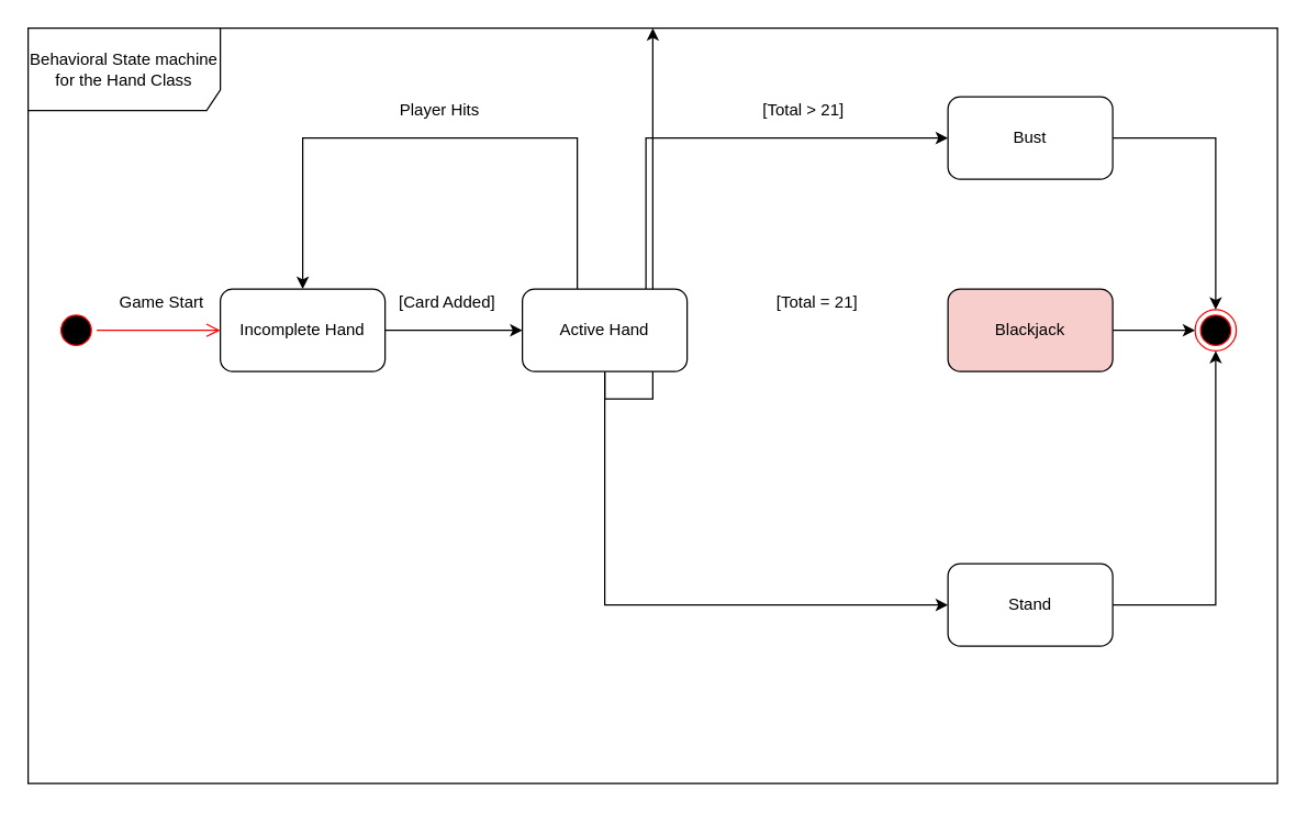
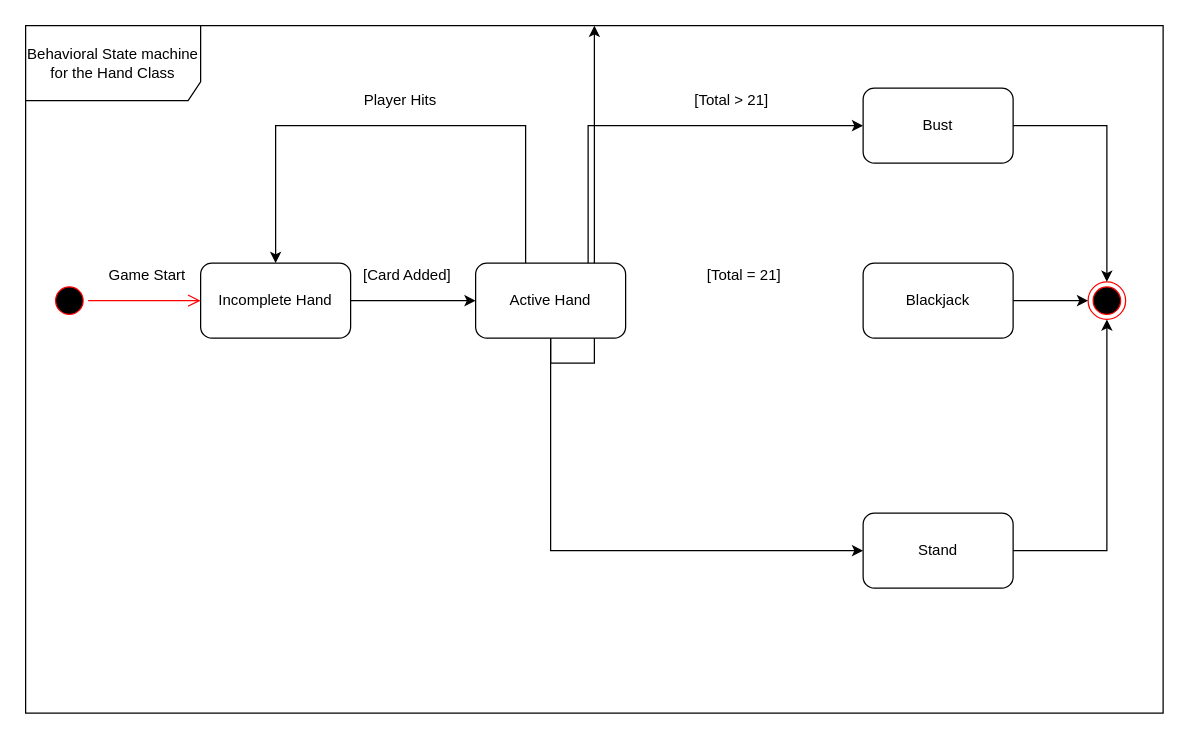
- <mxCell id="18" value="Blackjack" style="rounded=1;whiteSpace=wrap;html=1;fillColor=#f8cecc;" parent="1" vertex="1"><mxGeometry x="690" y="210" width="120" height="60" as="geometry" /></mxCell>
+ <mxCell id="18" value="Blackjack" style="rounded=1;whiteSpace=wrap;html=1;" parent="1" vertex="1"><mxGeometry x="690" y="210" width="120" height="60" as="geometry" /></mxCell>
